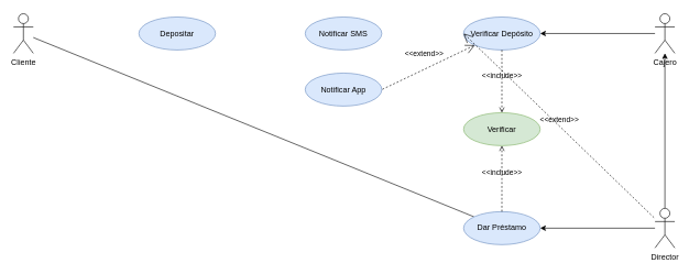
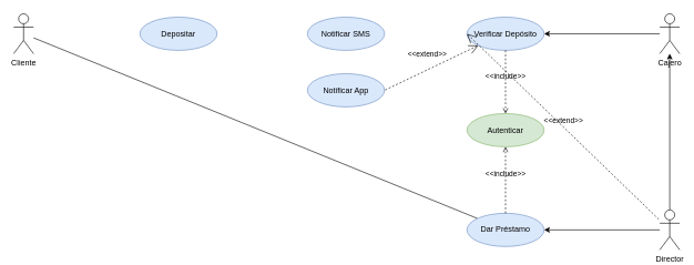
- <mxCell id="10" value="Verificar" style="ellipse;whiteSpace=wrap;html=1;fillColor=#d5e8d4;strokeColor=#82b366;" vertex="1" parent="1"><mxGeometry x="702" y="170" width="116" height="50" as="geometry" /></mxCell>
+ <mxCell id="10" value="Autenticar" style="ellipse;whiteSpace=wrap;html=1;fillColor=#d5e8d4;strokeColor=#82b366;" vertex="1" parent="1"><mxGeometry x="702" y="170" width="116" height="50" as="geometry" /></mxCell>
